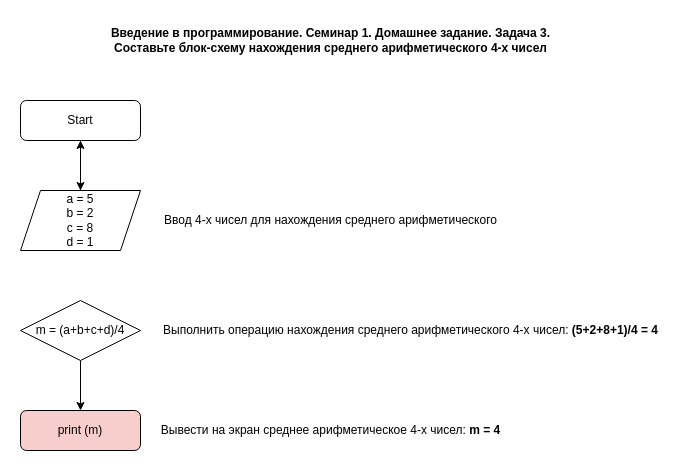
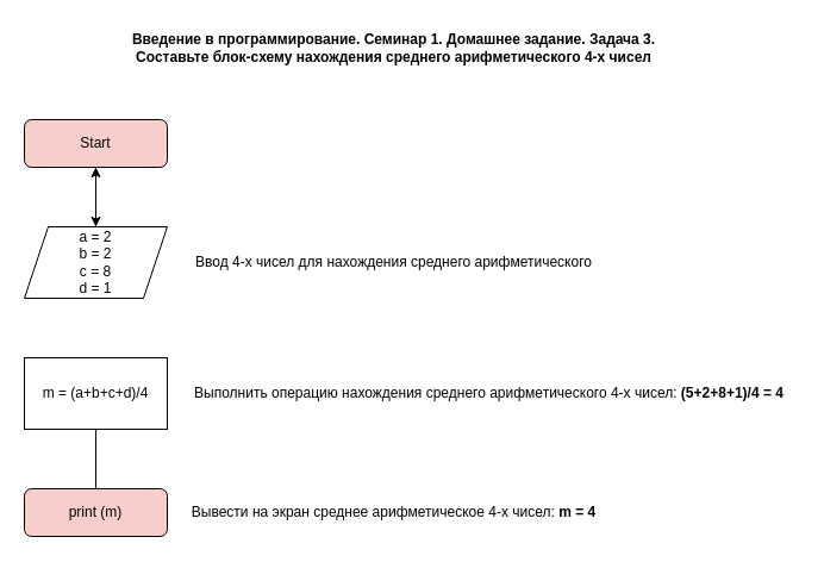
- <mxCell id="3" value="Start" style="rounded=1;whiteSpace=wrap;html=1;fontSize=12;glass=0;strokeWidth=1;shadow=0;" vertex="1" parent="1"><mxGeometry x="20" y="100" width="120" height="40" as="geometry" /></mxCell>
+ <mxCell id="3" value="Start" style="rounded=1;whiteSpace=wrap;html=1;fontSize=12;glass=0;strokeWidth=1;shadow=0;fillColor=#f8cecc;" vertex="1" parent="1"><mxGeometry x="20" y="100" width="120" height="40" as="geometry" /></mxCell>
- <mxCell id="6" value="a = 5&lt;br&gt;b = 2&lt;br&gt;c = 8&lt;br&gt;d = 1" style="shape=parallelogram;perimeter=parallelogramPerimeter;whiteSpace=wrap;html=1;fixedSize=1;" vertex="1" parent="1"><mxGeometry x="20" y="190" width="120" height="60" as="geometry" /></mxCell>
+ <mxCell id="6" value="a = 2&lt;br&gt;b = 2&lt;br&gt;c = 8&lt;br&gt;d = 1" style="shape=parallelogram;perimeter=parallelogramPerimeter;whiteSpace=wrap;html=1;fixedSize=1;" vertex="1" parent="1"><mxGeometry x="20" y="190" width="120" height="60" as="geometry" /></mxCell>
- <mxCell id="8" value="m = (a+b+c+d)/4" style="rhombus;whiteSpace=wrap;html=1;" vertex="1" parent="1"><mxGeometry x="20" y="300" width="120" height="60" as="geometry" /></mxCell>
+ <mxCell id="8" value="m = (a+b+c+d)/4" style="rounded=0;whiteSpace=wrap;html=1;" vertex="1" parent="1"><mxGeometry x="20" y="300" width="120" height="60" as="geometry" /></mxCell>
- <mxCell id="7" value="" style="edgeStyle=orthogonalEdgeStyle;rounded=0;orthogonalLoop=1;jettySize=auto;html=1;" edge="1" parent="1" source="8" target="4"><mxGeometry relative="1" as="geometry" /></mxCell>
+ <mxCell id="7" value="" style="edgeStyle=orthogonalEdgeStyle;rounded=0;orthogonalLoop=1;jettySize=auto;html=1;endArrow=none;" edge="1" parent="1" source="8" target="4"><mxGeometry relative="1" as="geometry" /></mxCell>
